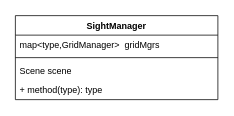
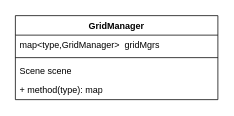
- <mxCell id="2" value="SightManager" style="swimlane;fontStyle=1;align=center;verticalAlign=top;childLayout=stackLayout;horizontal=1;startSize=26;horizontalStack=0;resizeParent=1;resizeParentMax=0;resizeLast=0;collapsible=1;marginBottom=0;whiteSpace=wrap;html=1;" vertex="1" parent="1"><mxGeometry x="20" y="20" width="270" height="112" as="geometry" /></mxCell>
+ <mxCell id="2" value="GridManager" style="swimlane;fontStyle=1;align=center;verticalAlign=top;childLayout=stackLayout;horizontal=1;startSize=26;horizontalStack=0;resizeParent=1;resizeParentMax=0;resizeLast=0;collapsible=1;marginBottom=0;whiteSpace=wrap;html=1;" vertex="1" parent="1"><mxGeometry x="20" y="20" width="270" height="112" as="geometry" /></mxCell>
- <mxCell id="6" value="+ method(type): type" style="text;strokeColor=none;fillColor=none;align=left;verticalAlign=top;spacingLeft=4;spacingRight=4;overflow=hidden;rotatable=0;points=[[0,0.5],[1,0.5]];portConstraint=eastwest;whiteSpace=wrap;html=1;" vertex="1" parent="2"><mxGeometry y="86" width="270" height="26" as="geometry" /></mxCell>
+ <mxCell id="6" value="+ method(type): map" style="text;strokeColor=none;fillColor=none;align=left;verticalAlign=top;spacingLeft=4;spacingRight=4;overflow=hidden;rotatable=0;points=[[0,0.5],[1,0.5]];portConstraint=eastwest;whiteSpace=wrap;html=1;" vertex="1" parent="2"><mxGeometry y="86" width="270" height="26" as="geometry" /></mxCell>
